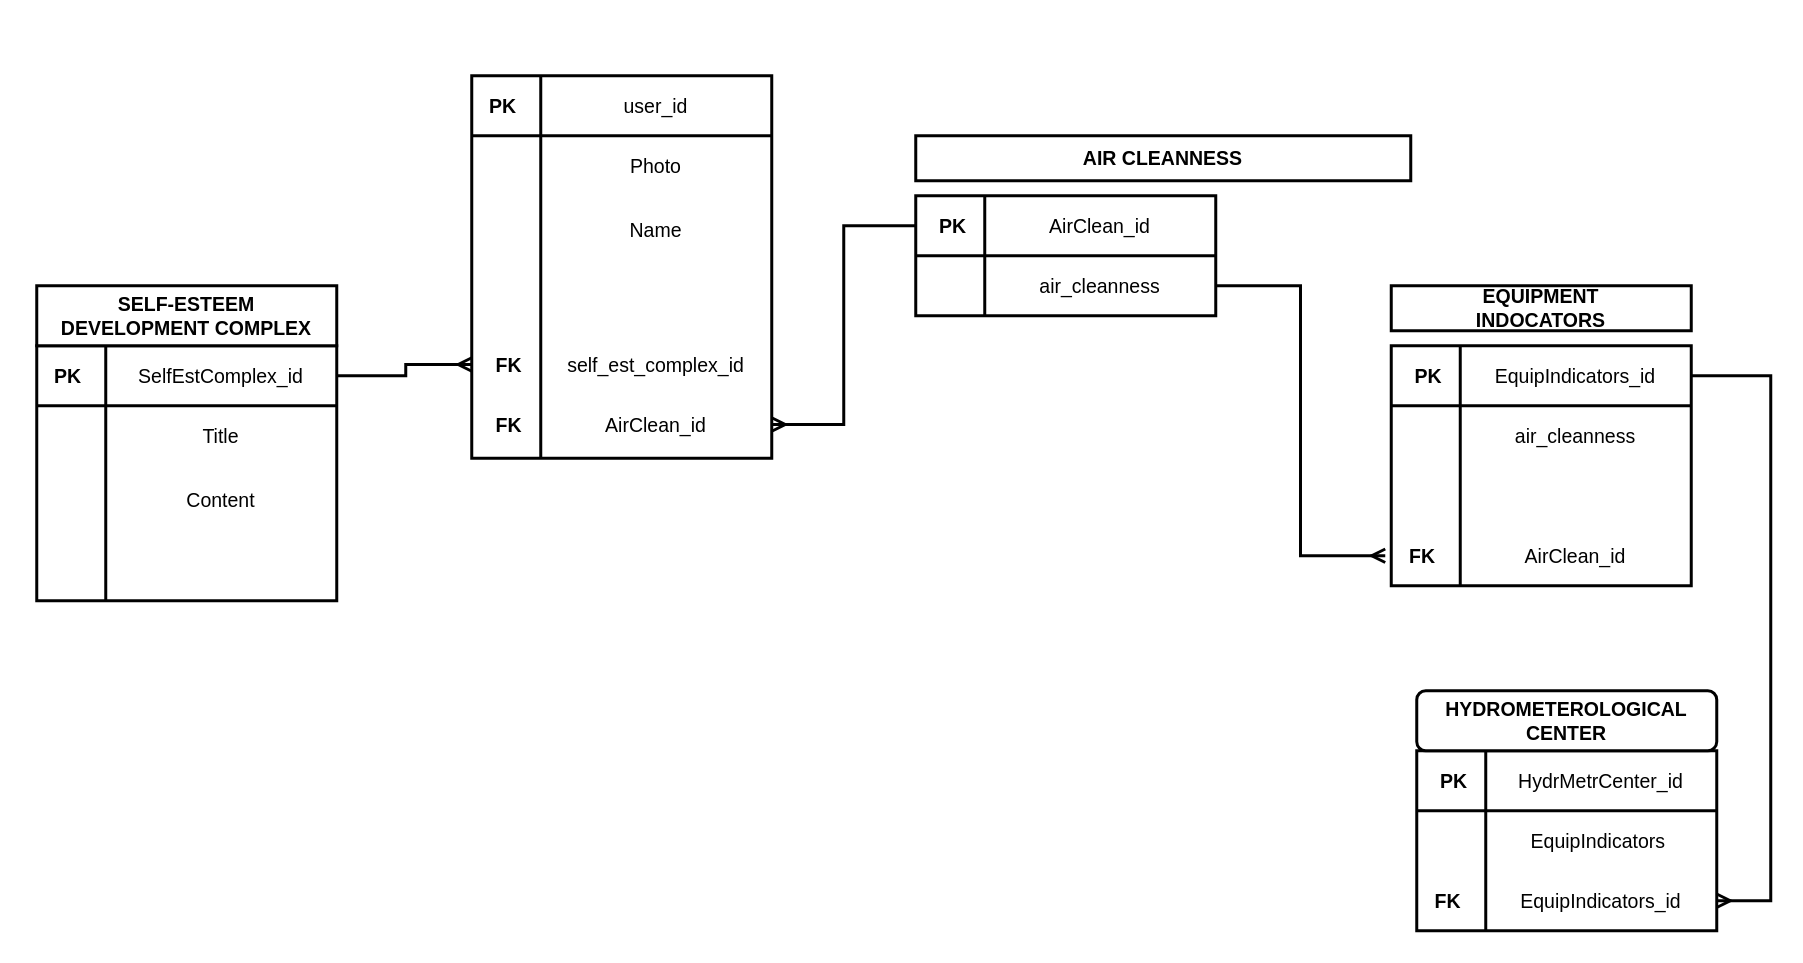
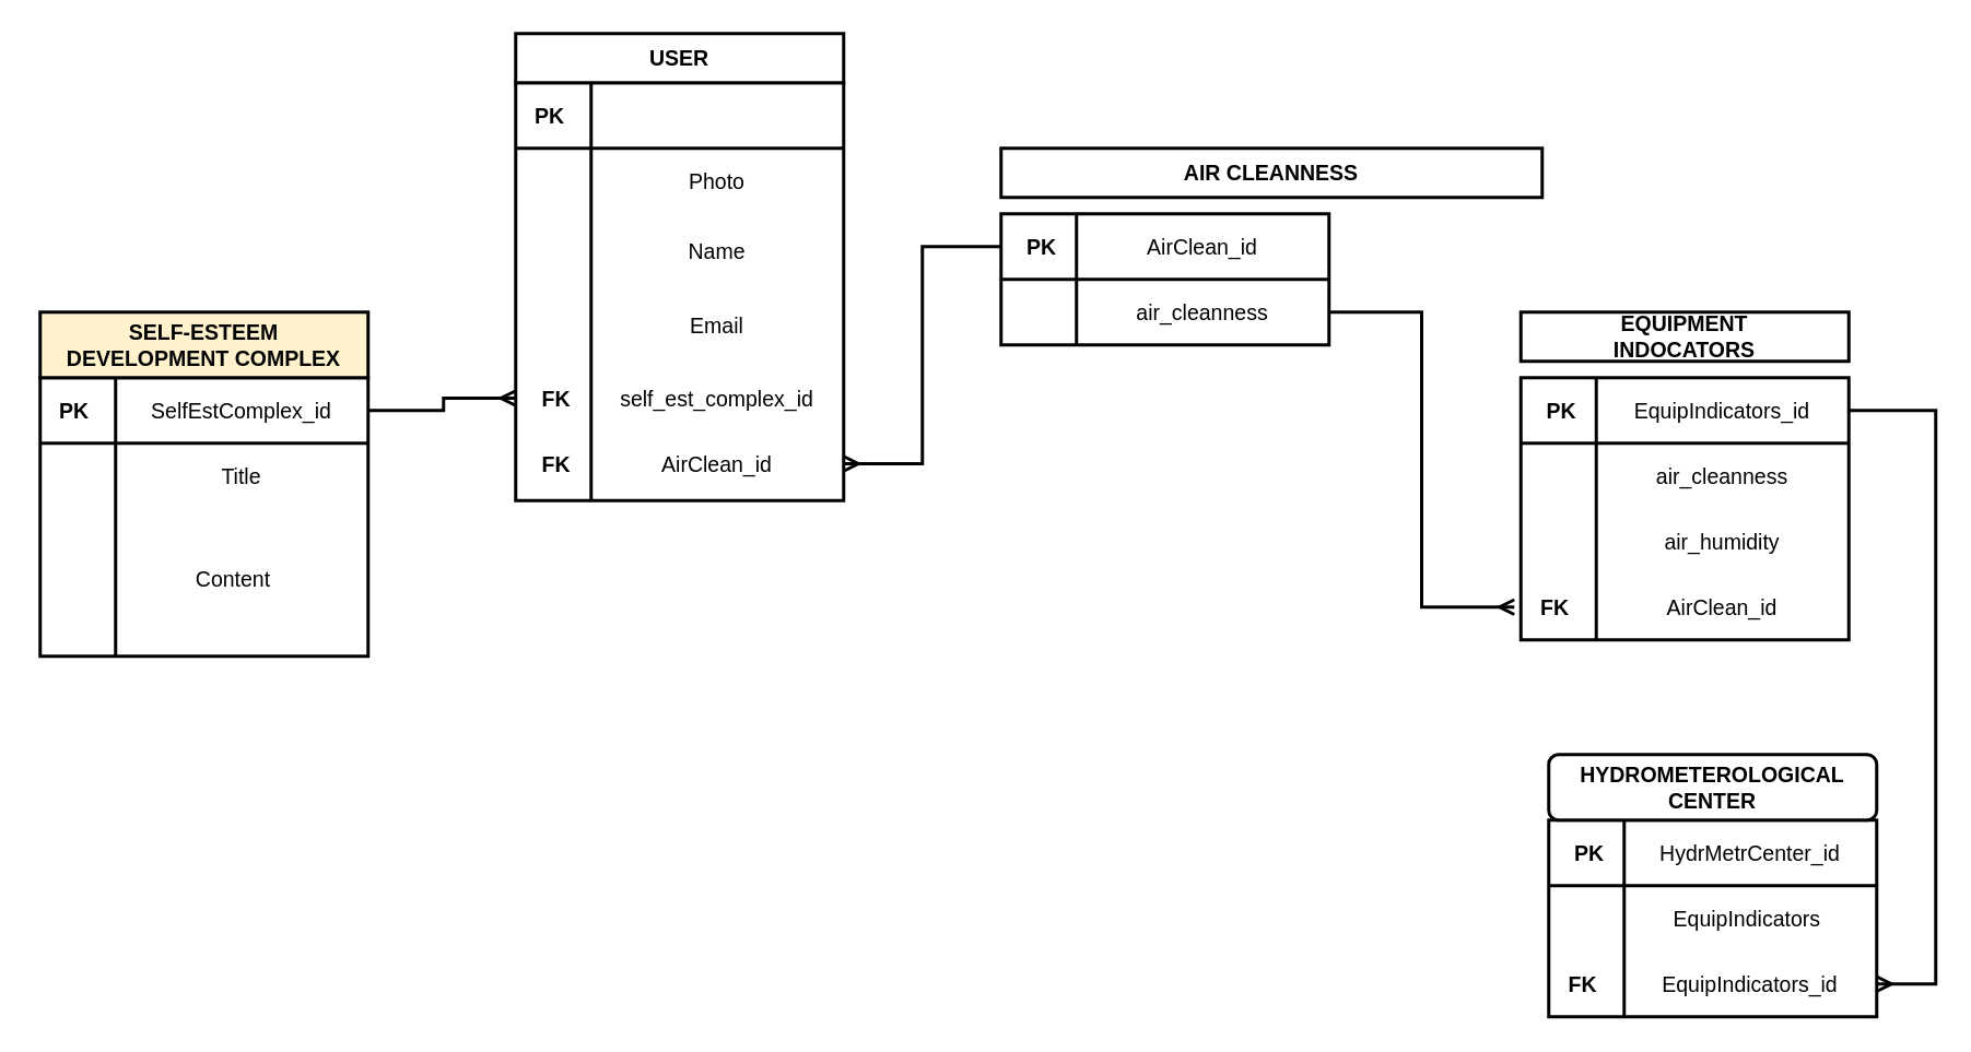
+ <mxCell id="4" value="USER" style="rounded=0;whiteSpace=wrap;html=1;strokeWidth=2;fontStyle=1;fontSize=13;" vertex="1" parent="1"><mxGeometry x="314" y="20" width="200" height="30" as="geometry" /></mxCell>
- <mxCell id="8" value="user_id" style="text;html=1;align=center;verticalAlign=middle;whiteSpace=wrap;rounded=0;strokeWidth=2;fontSize=13;" vertex="1" parent="1"><mxGeometry x="360" y="50" width="154" height="40" as="geometry" /></mxCell>
+ <mxCell id="7" value="Email" style="text;html=1;align=center;verticalAlign=middle;whiteSpace=wrap;rounded=0;strokeWidth=2;fontSize=13;" vertex="1" parent="1"><mxGeometry x="360" y="175" width="154" height="45" as="geometry" /></mxCell>
- <mxCell id="11" value="SELF-ESTEEM&lt;br style=&quot;font-size: 13px;&quot;&gt;DEVELOPMENT COMPLEX" style="rounded=0;whiteSpace=wrap;html=1;strokeWidth=2;fontStyle=1;fontSize=13;" vertex="1" parent="1"><mxGeometry x="24" y="190" width="200" height="40" as="geometry" /></mxCell>
+ <mxCell id="11" value="SELF-ESTEEM&lt;br style=&quot;font-size: 13px;&quot;&gt;DEVELOPMENT COMPLEX" style="rounded=0;whiteSpace=wrap;html=1;strokeWidth=2;fontStyle=1;fontSize=13;fillColor=#fff2cc;" vertex="1" parent="1"><mxGeometry x="24" y="190" width="200" height="40" as="geometry" /></mxCell>
+ <mxCell id="28" value="air_humidity" style="text;html=1;align=center;verticalAlign=middle;whiteSpace=wrap;rounded=0;strokeWidth=2;fontSize=13;" vertex="1" parent="1"><mxGeometry x="973" y="310" width="154" height="40" as="geometry" /></mxCell>
- <mxCell id="12" value="Content" style="text;html=1;align=center;verticalAlign=middle;whiteSpace=wrap;rounded=0;strokeWidth=2;fontSize=13;" vertex="1" parent="1"><mxGeometry x="70" y="310" width="154" height="45" as="geometry" /></mxCell>
+ <mxCell id="12" value="Content" style="text;html=1;align=center;verticalAlign=middle;whiteSpace=wrap;rounded=0;strokeWidth=2;fontSize=13;" vertex="1" parent="1"><mxGeometry x="65" y="330" width="154" height="45" as="geometry" /></mxCell>
